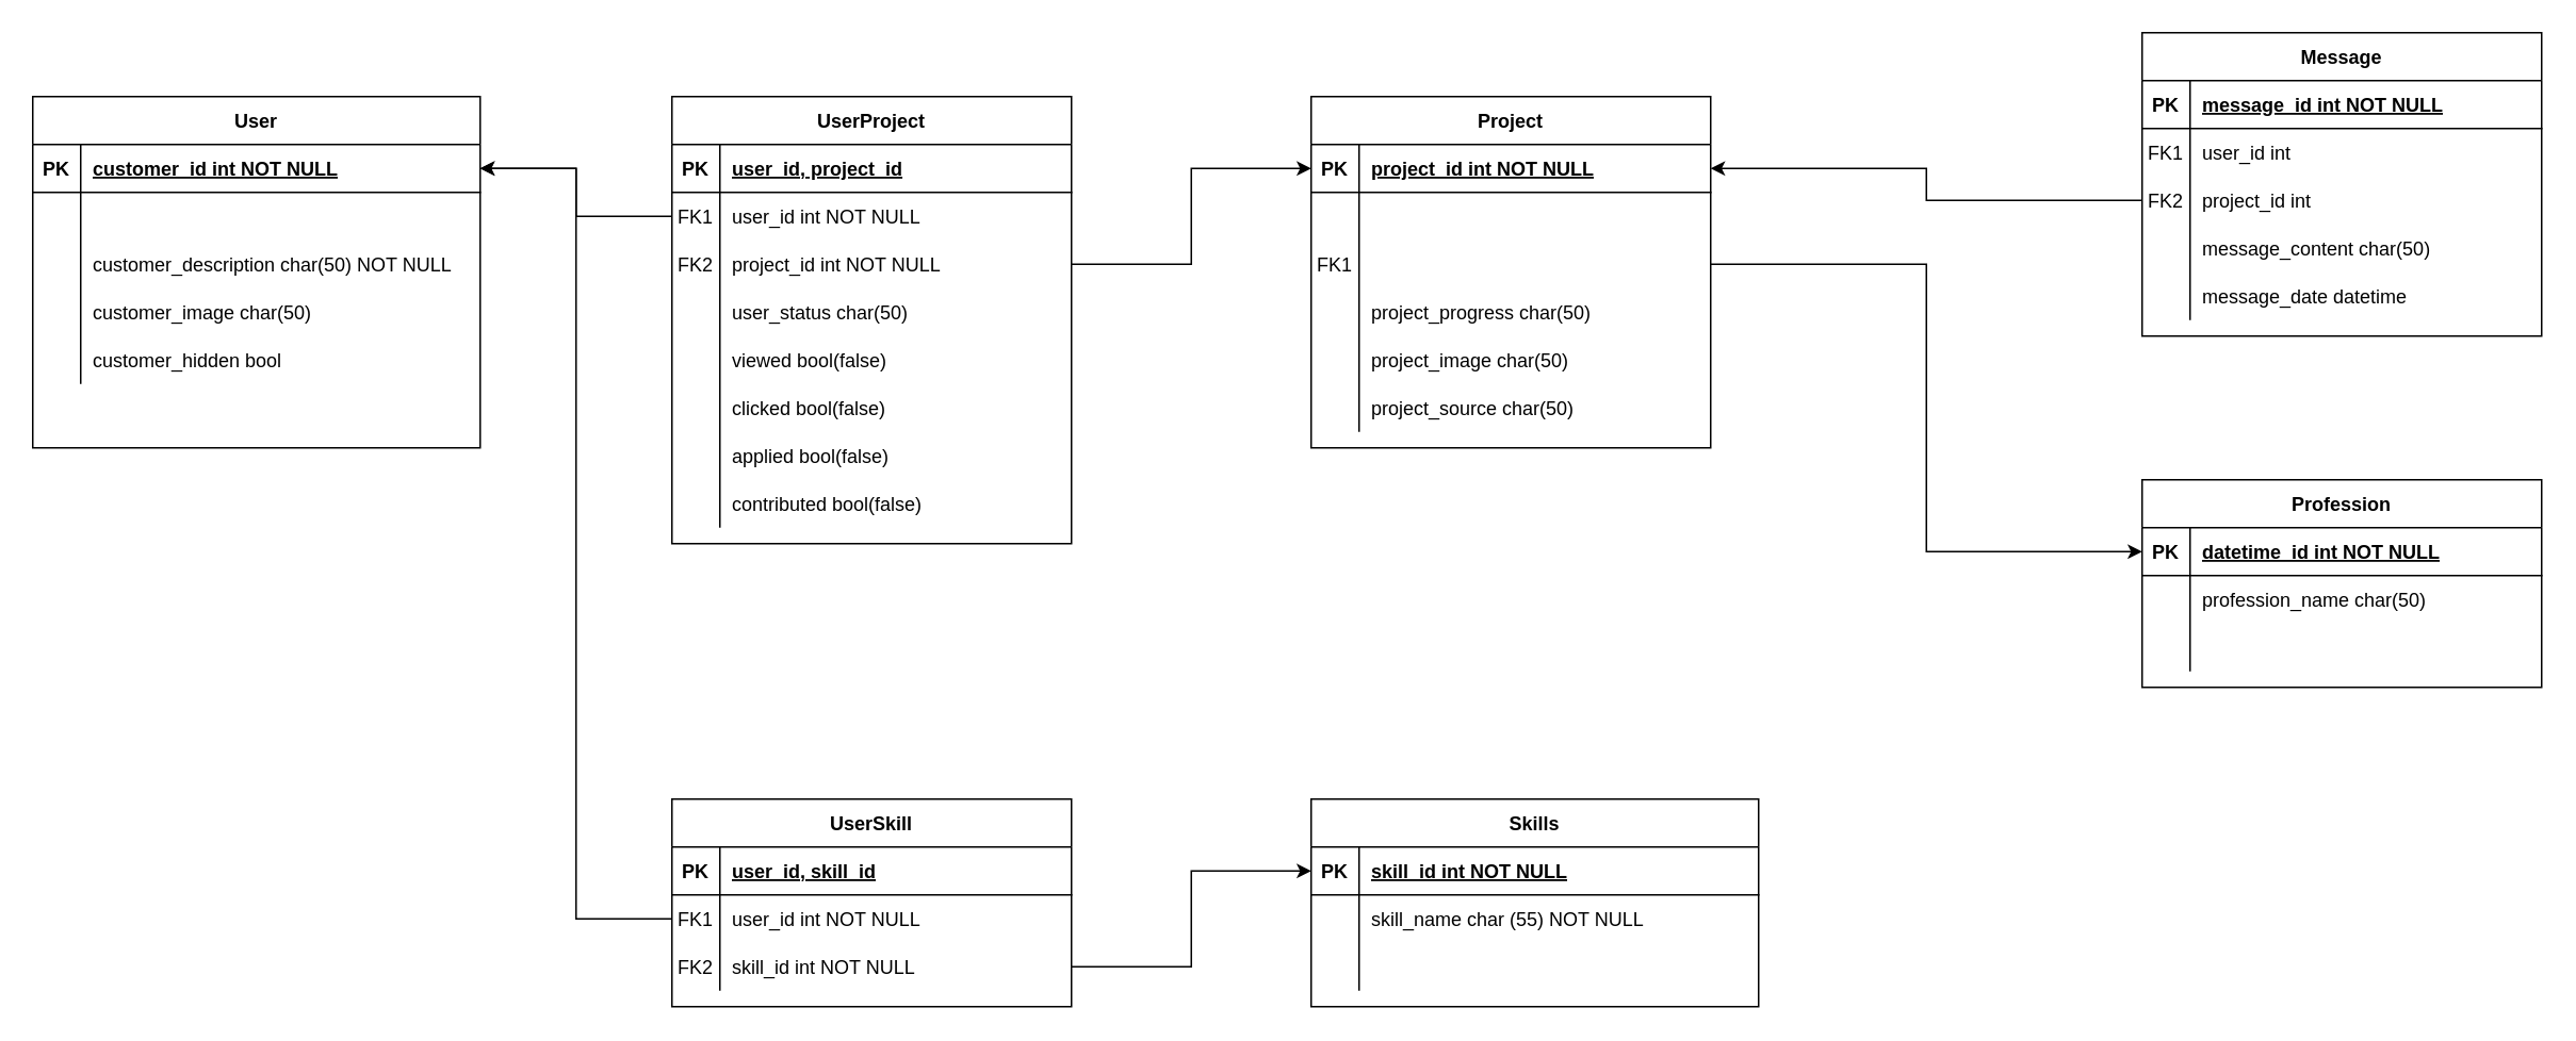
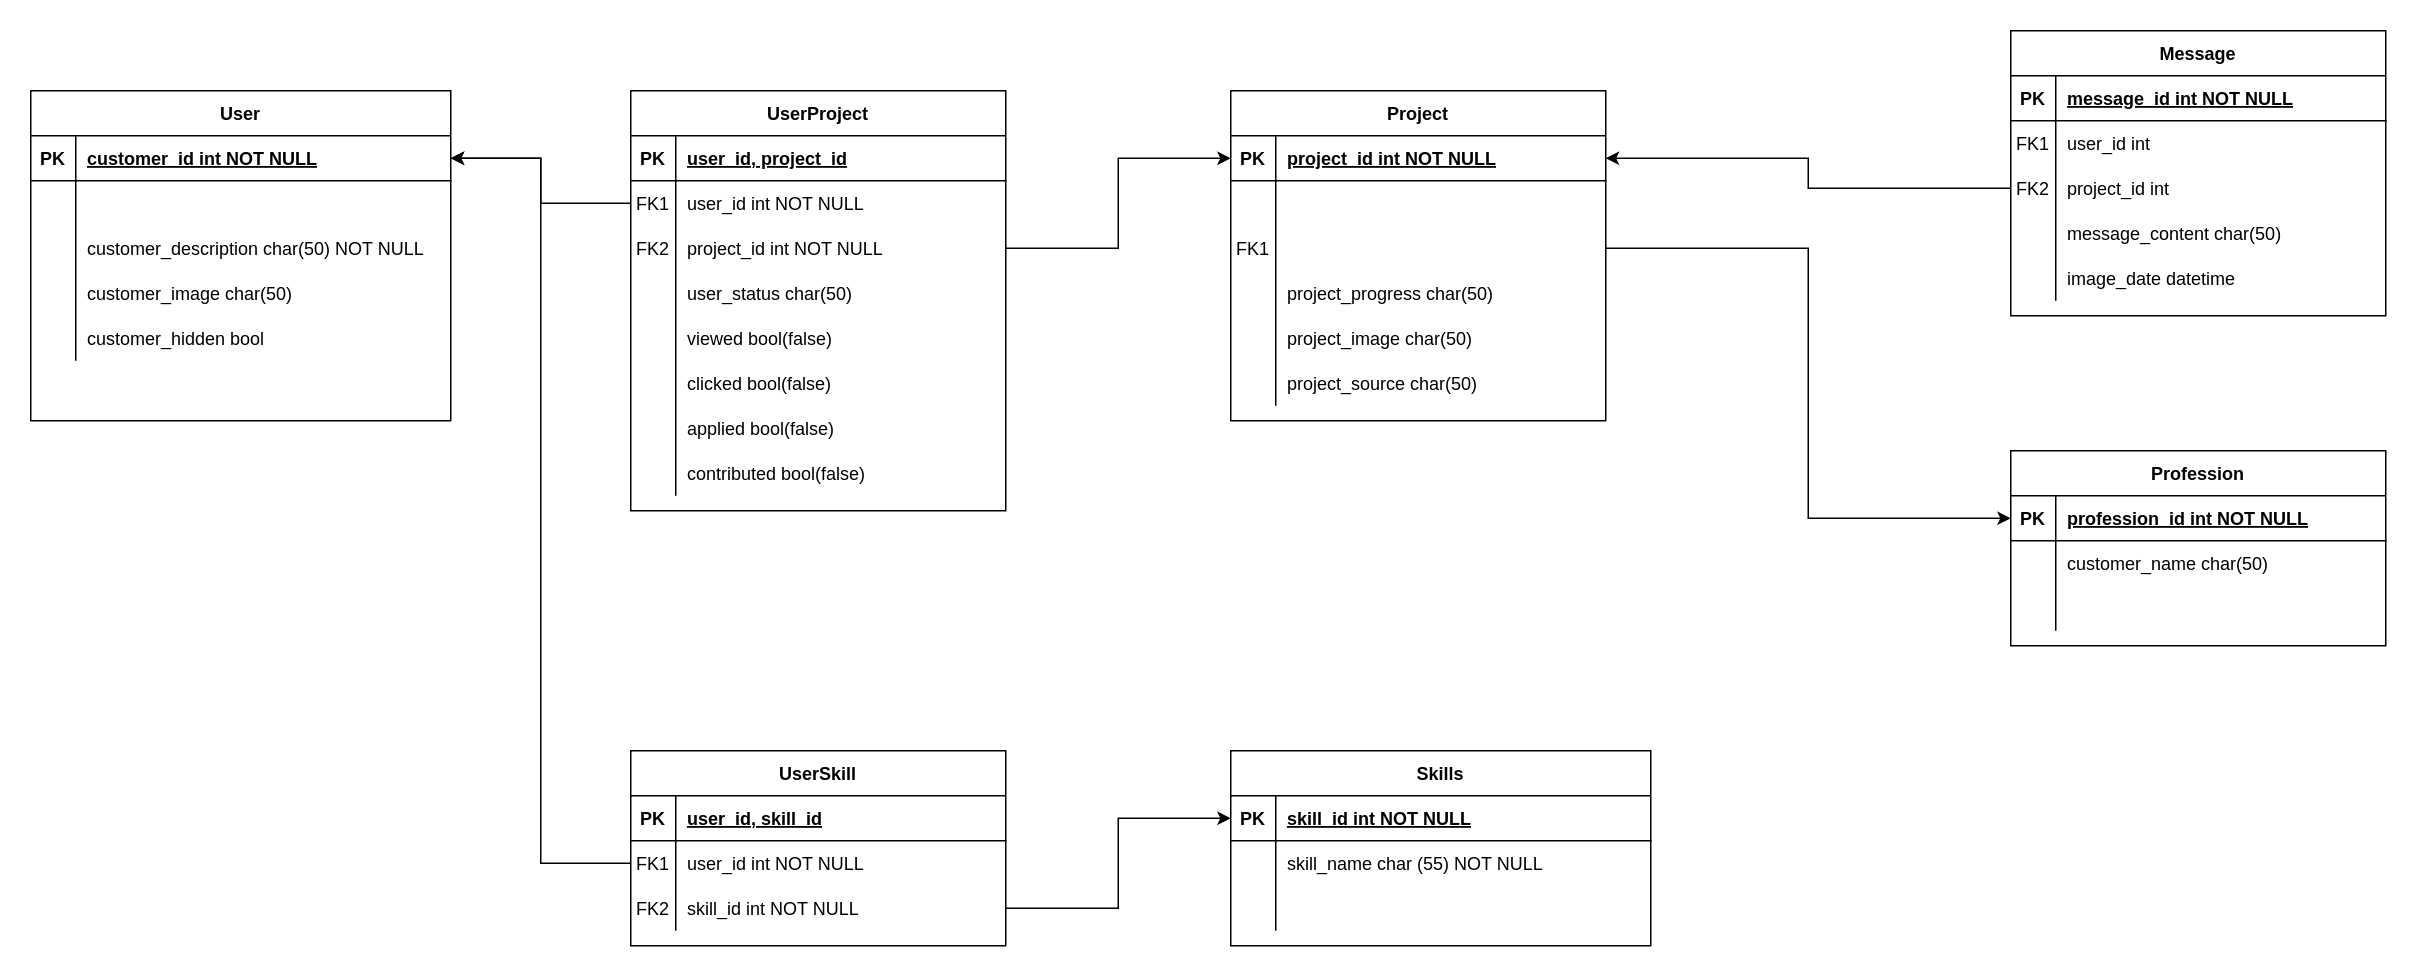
- <mxCell id="51" value="message_date datetime" style="shape=partialRectangle;overflow=hidden;connectable=0;fillColor=none;top=0;left=0;bottom=0;right=0;align=left;spacingLeft=6;" vertex="1" parent="49"><mxGeometry x="30" width="220" height="30" as="geometry" /></mxCell>
+ <mxCell id="51" value="image_date datetime" style="shape=partialRectangle;overflow=hidden;connectable=0;fillColor=none;top=0;left=0;bottom=0;right=0;align=left;spacingLeft=6;" vertex="1" parent="49"><mxGeometry x="30" width="220" height="30" as="geometry" /></mxCell>
- <mxCell id="100" value="datetime_id int NOT NULL" style="shape=partialRectangle;overflow=hidden;connectable=0;fillColor=none;top=0;left=0;bottom=0;right=0;align=left;spacingLeft=6;fontStyle=5;" vertex="1" parent="98"><mxGeometry x="30" width="220" height="30" as="geometry" /></mxCell>
+ <mxCell id="100" value="profession_id int NOT NULL" style="shape=partialRectangle;overflow=hidden;connectable=0;fillColor=none;top=0;left=0;bottom=0;right=0;align=left;spacingLeft=6;fontStyle=5;" vertex="1" parent="98"><mxGeometry x="30" width="220" height="30" as="geometry" /></mxCell>
- <mxCell id="103" value="profession_name char(50)" style="shape=partialRectangle;overflow=hidden;connectable=0;fillColor=none;top=0;left=0;bottom=0;right=0;align=left;spacingLeft=6;" vertex="1" parent="101"><mxGeometry x="30" width="220" height="30" as="geometry" /></mxCell>
+ <mxCell id="103" value="customer_name char(50)" style="shape=partialRectangle;overflow=hidden;connectable=0;fillColor=none;top=0;left=0;bottom=0;right=0;align=left;spacingLeft=6;" vertex="1" parent="101"><mxGeometry x="30" width="220" height="30" as="geometry" /></mxCell>
